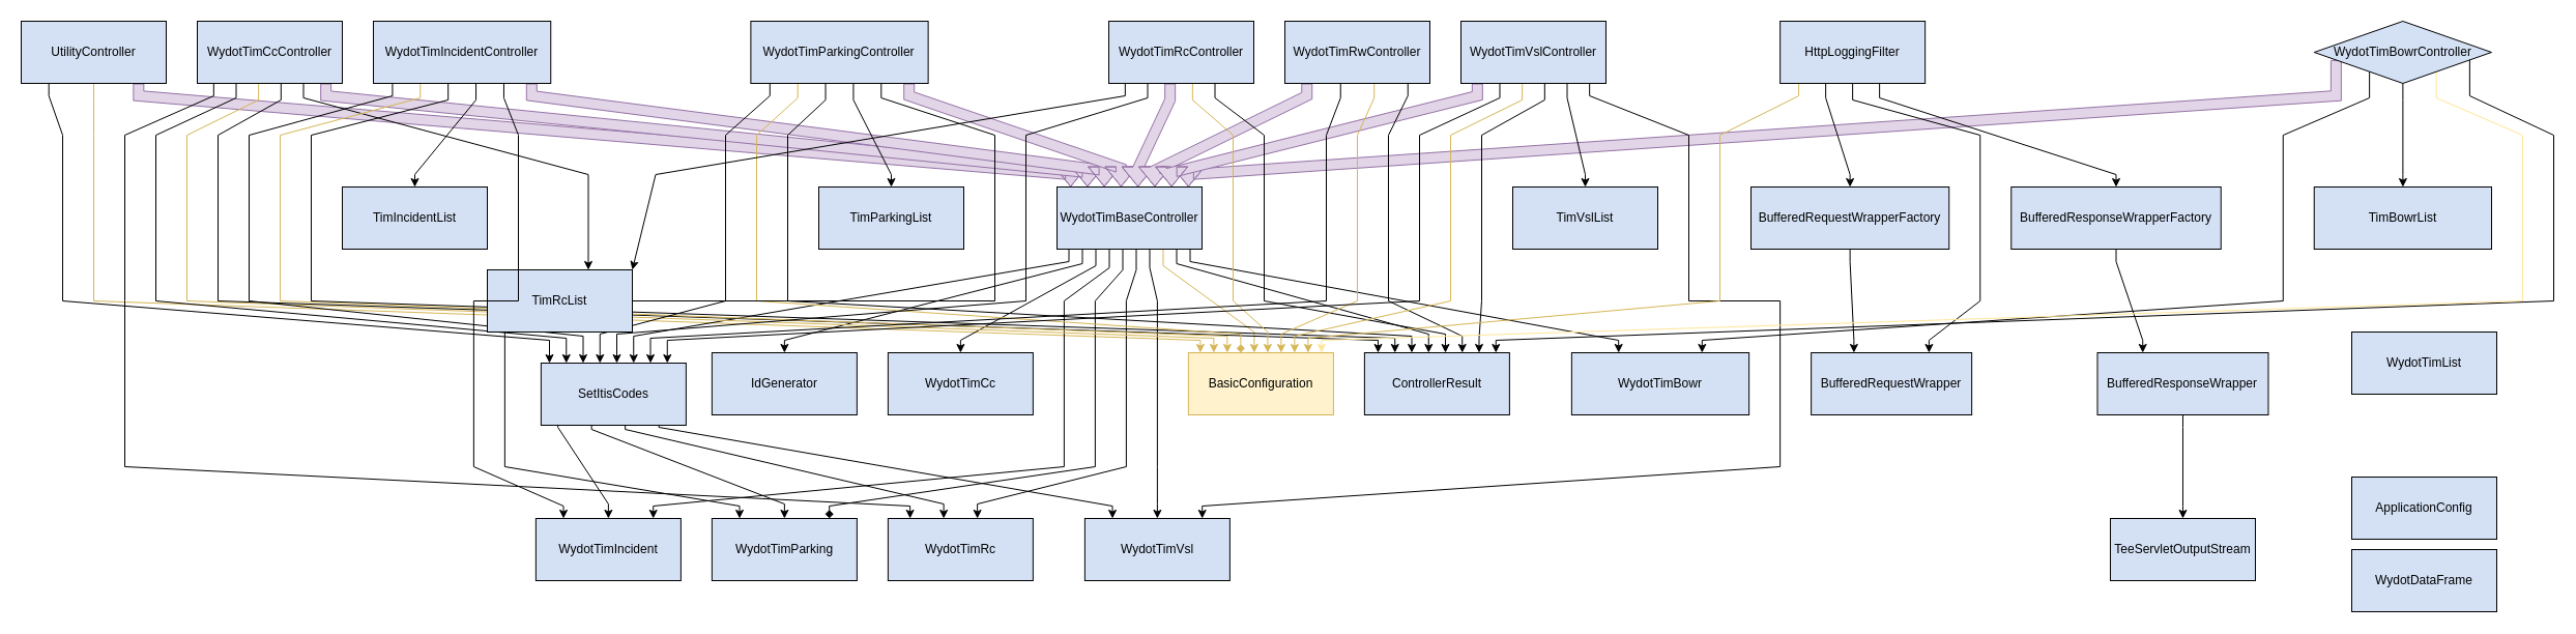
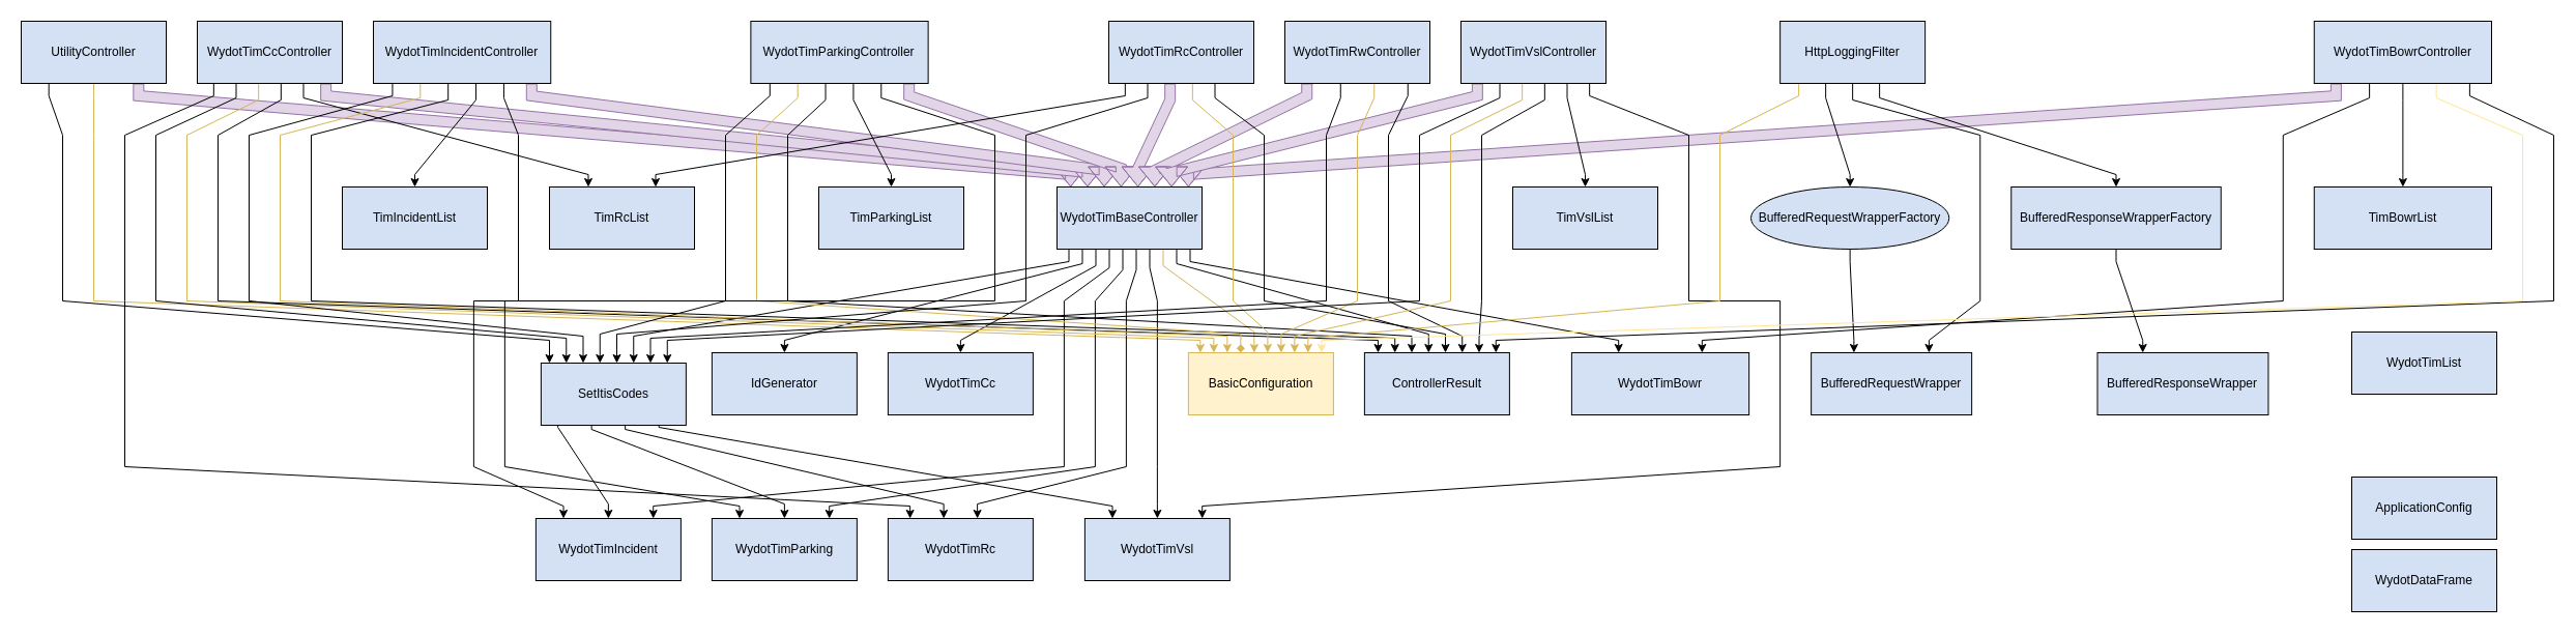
- <mxCell id="94" value="WydotTimBowrController" style="rhombus;whiteSpace=wrap;html=1;fillColor=#D4E1F5;container=0;" vertex="1" parent="1"><mxGeometry x="2233.75" width="171.25" height="60" as="geometry" y="20" /></mxCell>
+ <mxCell id="94" value="WydotTimBowrController" style="rounded=0;whiteSpace=wrap;html=1;fillColor=#D4E1F5;container=0;" vertex="1" parent="1"><mxGeometry x="2233.75" width="171.25" height="60" as="geometry" y="20" /></mxCell>
- <mxCell id="58" value="BufferedRequestWrapperFactory" style="rounded=0;whiteSpace=wrap;html=1;fillColor=#D4E1F5;container=0;" parent="1" vertex="1"><mxGeometry x="1690" y="180" width="191.25" height="60" as="geometry" /></mxCell>
+ <mxCell id="58" value="BufferedRequestWrapperFactory" style="ellipse;whiteSpace=wrap;html=1;fillColor=#D4E1F5;container=0;" parent="1" vertex="1"><mxGeometry x="1690" y="180" width="191.25" height="60" as="geometry" /></mxCell>
- <mxCell id="79" value="TimRcList" style="rounded=0;whiteSpace=wrap;html=1;fillColor=#D4E1F5;container=0;" parent="1" vertex="1"><mxGeometry x="470" y="260" width="140" height="60" as="geometry" /></mxCell>
+ <mxCell id="79" value="TimRcList" style="rounded=0;whiteSpace=wrap;html=1;fillColor=#D4E1F5;container=0;" parent="1" vertex="1"><mxGeometry x="530" y="180" width="140" height="60" as="geometry" /></mxCell>
- <mxCell id="72" style="edgeStyle=orthogonalEdgeStyle;rounded=0;orthogonalLoop=1;jettySize=auto;html=1;noEdgeStyle=1;orthogonal=1;" parent="1" source="73" target="76" edge="1"><mxGeometry relative="1" as="geometry"><Array as="points"><mxPoint x="2106.983" y="412" /><mxPoint x="2106.983" y="488" /></Array></mxGeometry></mxCell>
- <mxCell id="20" style="edgeStyle=orthogonalEdgeStyle;rounded=0;orthogonalLoop=1;jettySize=auto;html=1;noEdgeStyle=1;orthogonal=1;endArrow=diamond;" parent="1" source="24" target="85" edge="1"><mxGeometry relative="1" as="geometry"><Array as="points"><mxPoint x="1083.5" y="260" /><mxPoint x="1056.875" y="290" /><mxPoint x="1056.875" y="450" /><mxPoint x="800.208" y="488" /></Array></mxGeometry></mxCell>
+ <mxCell id="20" style="edgeStyle=orthogonalEdgeStyle;rounded=0;orthogonalLoop=1;jettySize=auto;html=1;noEdgeStyle=1;orthogonal=1;" parent="1" source="24" target="85" edge="1"><mxGeometry relative="1" as="geometry"><Array as="points"><mxPoint x="1083.5" y="260" /><mxPoint x="1056.875" y="290" /><mxPoint x="1056.875" y="450" /><mxPoint x="800.208" y="488" /></Array></mxGeometry></mxCell>
- <mxCell id="76" value="TeeServletOutputStream" style="rounded=0;whiteSpace=wrap;html=1;fillColor=#D4E1F5;container=0;" parent="1" vertex="1"><mxGeometry x="2036.983" y="500" width="140" height="60" as="geometry" /></mxCell>
